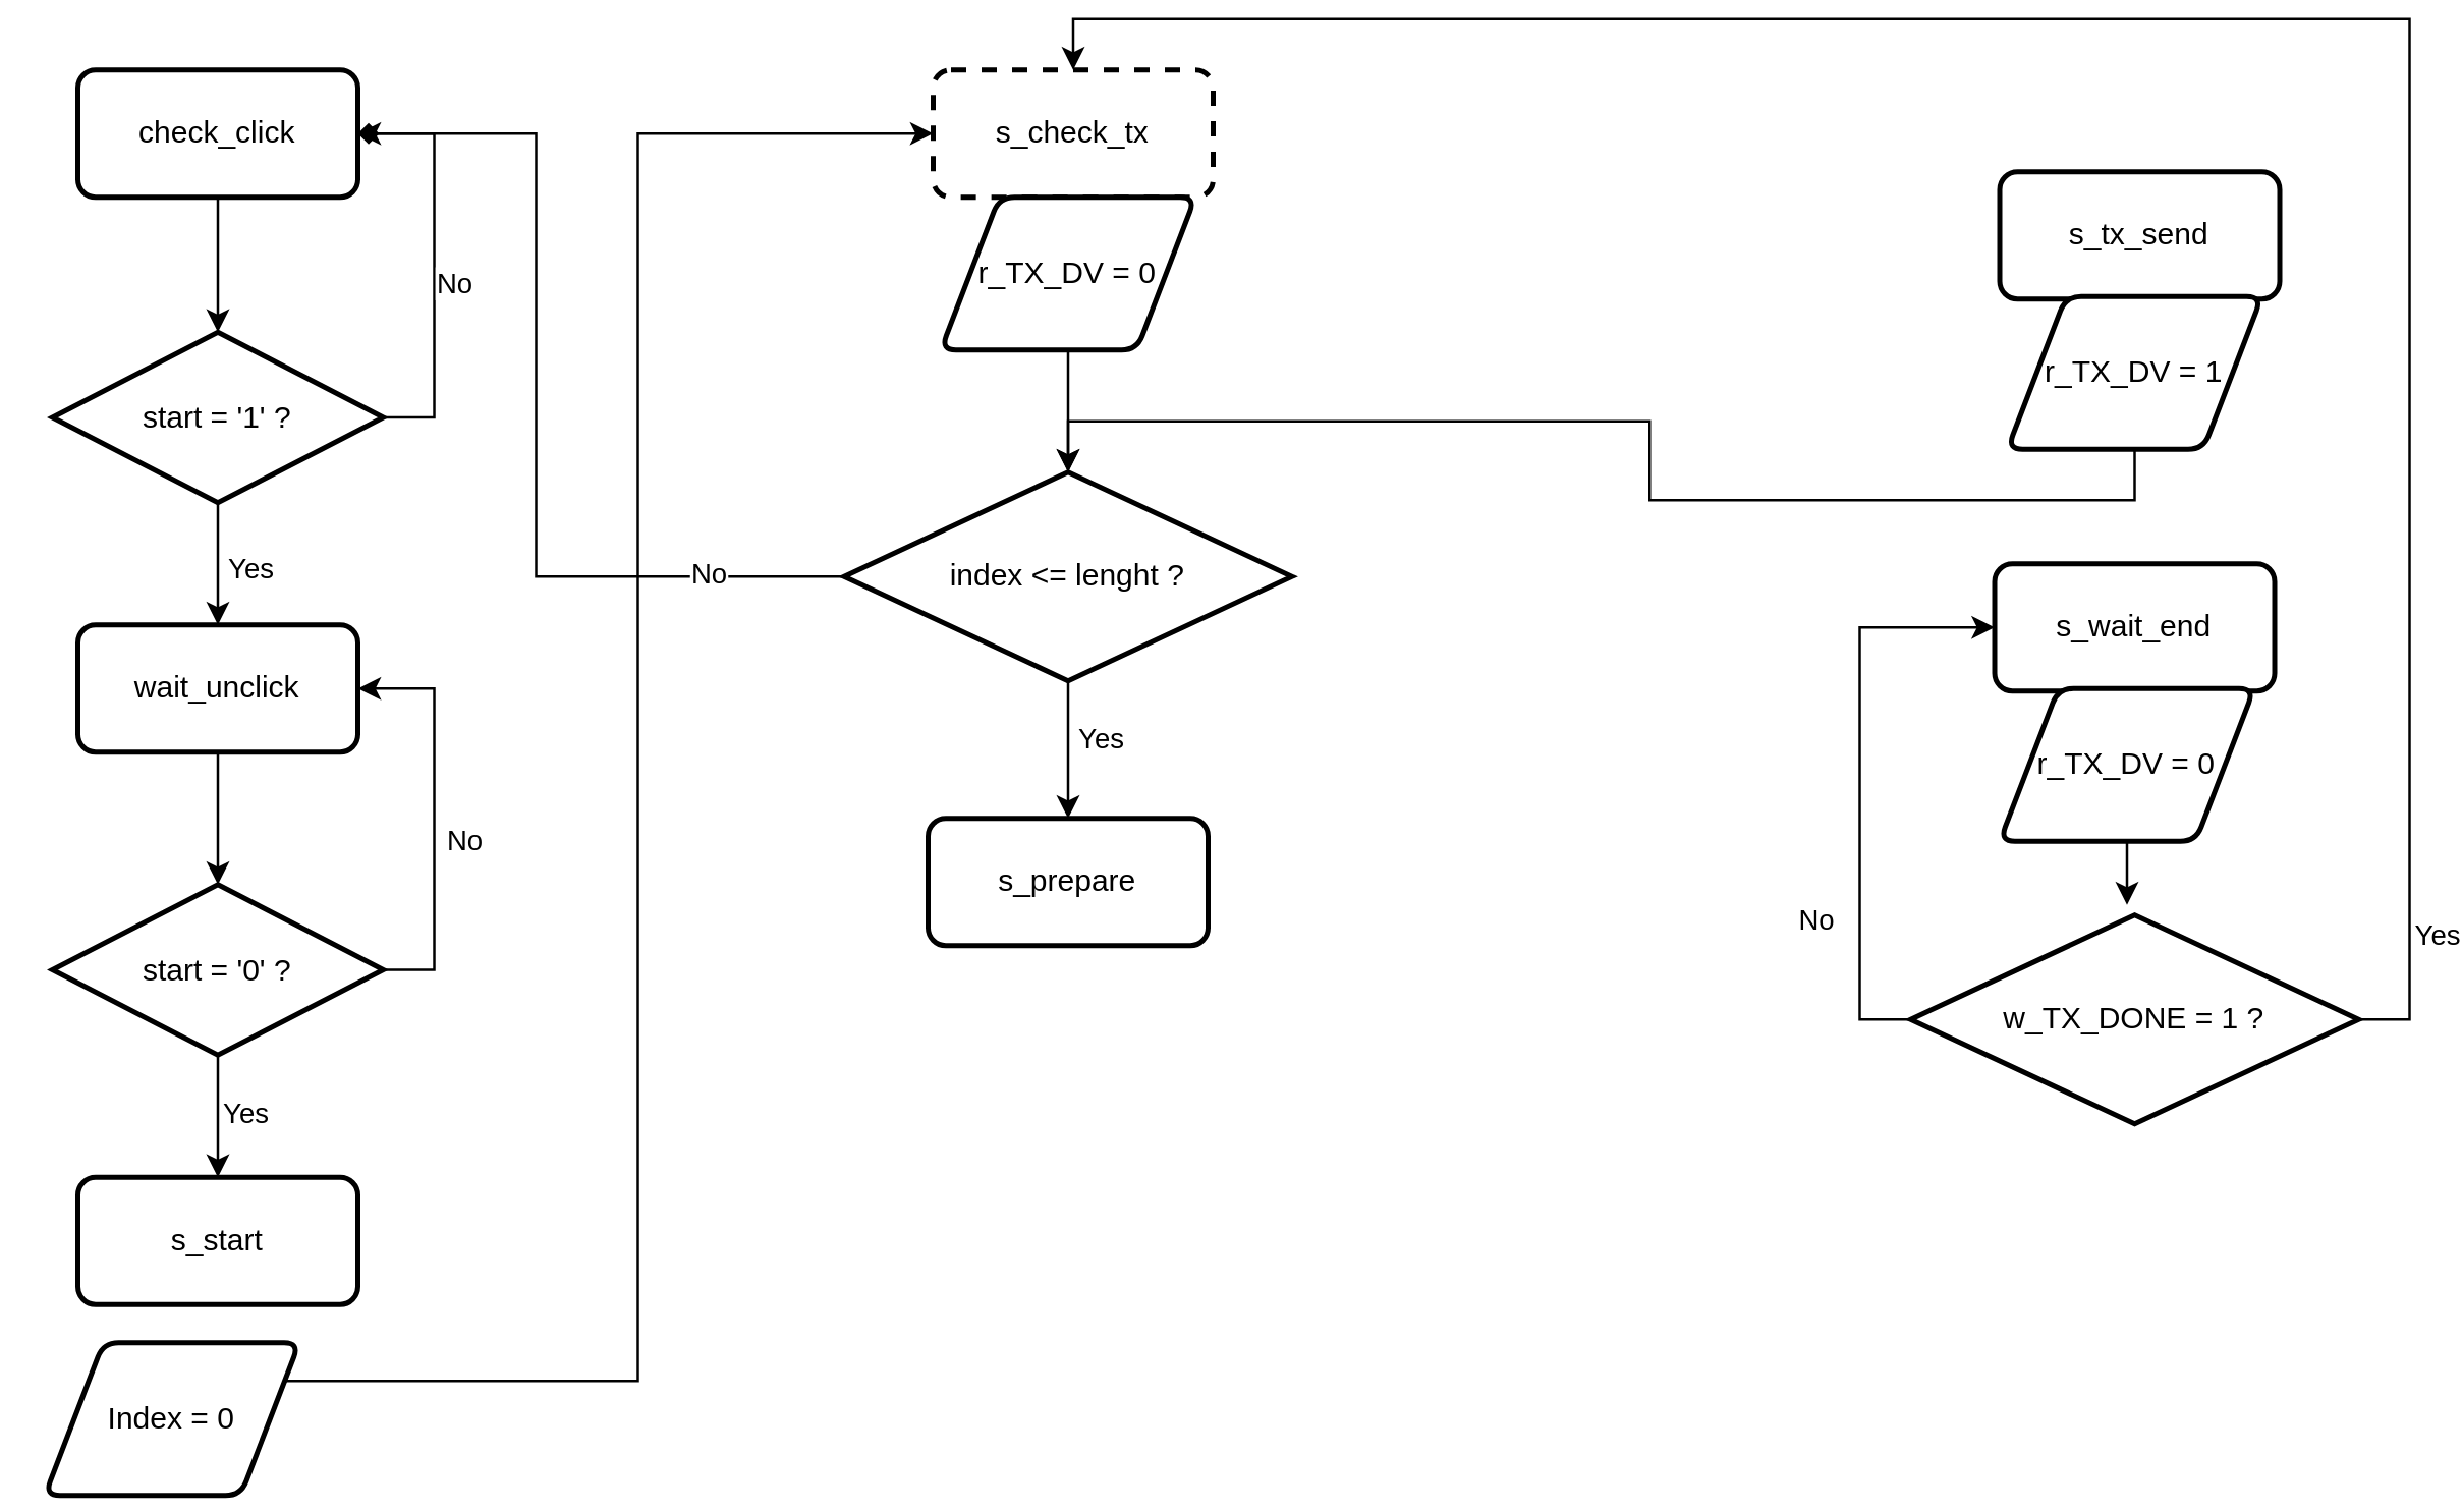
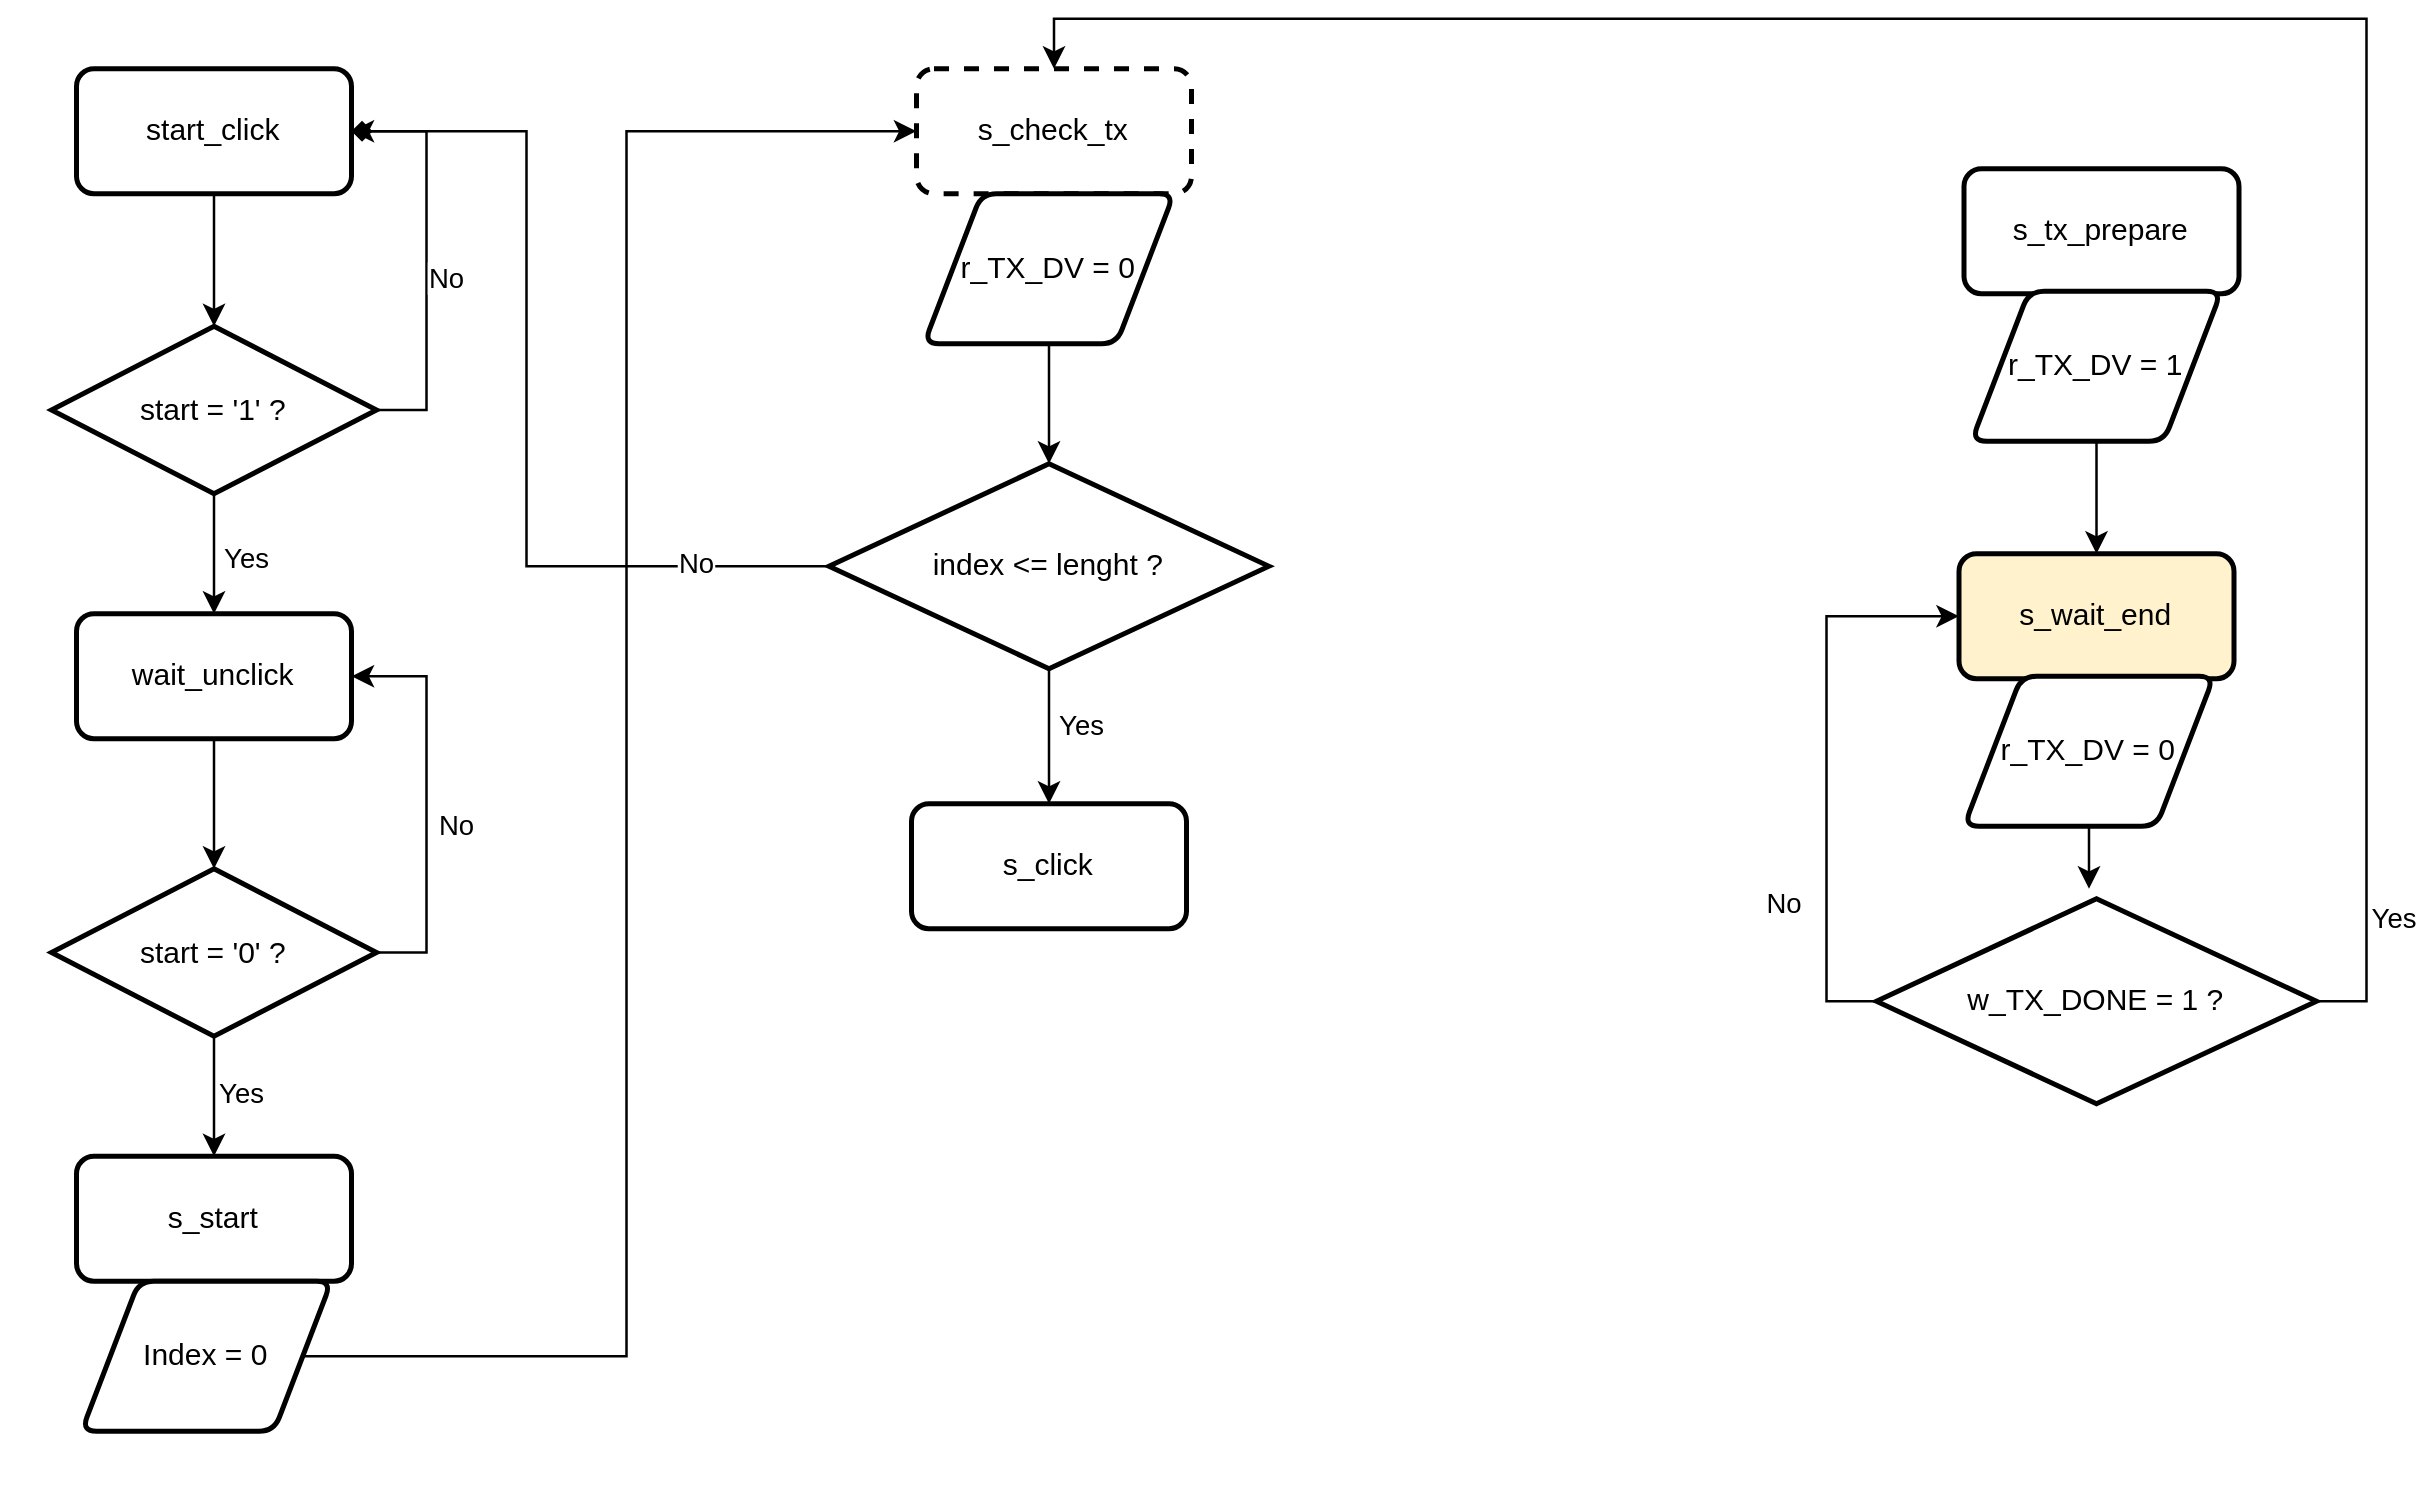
- <mxCell id="2" value="check_click" style="rounded=1;whiteSpace=wrap;html=1;absoluteArcSize=1;arcSize=14;strokeWidth=2;" parent="1" vertex="1"><mxGeometry x="30" y="20" width="110" height="50" as="geometry" /></mxCell>
+ <mxCell id="2" value="start_click" style="rounded=1;whiteSpace=wrap;html=1;absoluteArcSize=1;arcSize=14;strokeWidth=2;" parent="1" vertex="1"><mxGeometry x="30" y="20" width="110" height="50" as="geometry" /></mxCell>
- <mxCell id="28" value="s_tx_send" style="rounded=1;whiteSpace=wrap;html=1;absoluteArcSize=1;arcSize=14;strokeWidth=2;" parent="1" vertex="1"><mxGeometry x="785" y="60" width="110" height="50" as="geometry" /></mxCell>
+ <mxCell id="28" value="s_tx_prepare" style="rounded=1;whiteSpace=wrap;html=1;absoluteArcSize=1;arcSize=14;strokeWidth=2;" parent="1" vertex="1"><mxGeometry x="785" y="60" width="110" height="50" as="geometry" /></mxCell>
- <mxCell id="29" style="edgeStyle=orthogonalEdgeStyle;rounded=0;orthogonalLoop=1;jettySize=auto;html=1;exitX=0.5;exitY=1;exitDx=0;exitDy=0;" parent="1" source="30" target="25" edge="1"><mxGeometry relative="1" as="geometry" /></mxCell>
+ <mxCell id="29" style="edgeStyle=orthogonalEdgeStyle;rounded=0;orthogonalLoop=1;jettySize=auto;html=1;exitX=0.5;exitY=1;exitDx=0;exitDy=0;entryX=0.5;entryY=0;entryDx=0;entryDy=0;" parent="1" source="30" target="31" edge="1"><mxGeometry relative="1" as="geometry" /></mxCell>
- <mxCell id="31" value="s_wait_end" style="rounded=1;whiteSpace=wrap;html=1;absoluteArcSize=1;arcSize=14;strokeWidth=2;" parent="1" vertex="1"><mxGeometry x="783" y="214" width="110" height="50" as="geometry" /></mxCell>
+ <mxCell id="31" value="s_wait_end" style="rounded=1;whiteSpace=wrap;html=1;absoluteArcSize=1;arcSize=14;strokeWidth=2;fillColor=#fff2cc;" parent="1" vertex="1"><mxGeometry x="783" y="214" width="110" height="50" as="geometry" /></mxCell>
- <mxCell id="27" value="s_prepare" style="rounded=1;whiteSpace=wrap;html=1;absoluteArcSize=1;arcSize=14;strokeWidth=2;" parent="1" vertex="1"><mxGeometry x="364" y="314" width="110" height="50" as="geometry" /></mxCell>
+ <mxCell id="27" value="s_click" style="rounded=1;whiteSpace=wrap;html=1;absoluteArcSize=1;arcSize=14;strokeWidth=2;" parent="1" vertex="1"><mxGeometry x="364" y="314" width="110" height="50" as="geometry" /></mxCell>
- <mxCell id="18" value="Index = 0" style="shape=parallelogram;html=1;strokeWidth=2;perimeter=parallelogramPerimeter;whiteSpace=wrap;rounded=1;arcSize=12;size=0.23;" parent="1" vertex="1"><mxGeometry x="17" y="520" width="100" height="60" as="geometry" /></mxCell>
+ <mxCell id="18" value="Index = 0" style="shape=parallelogram;html=1;strokeWidth=2;perimeter=parallelogramPerimeter;whiteSpace=wrap;rounded=1;arcSize=12;size=0.23;" parent="1" vertex="1"><mxGeometry x="32" y="505" width="100" height="60" as="geometry" /></mxCell>
